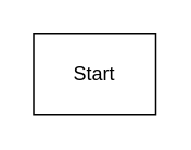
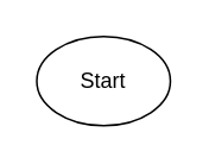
- <mxCell id="2" value="Start" style="whiteSpace=wrap;html=1;rounded=0;" vertex="1" parent="1"><mxGeometry x="20" y="20" width="75" height="50" as="geometry" /></mxCell>
+ <mxCell id="2" value="Start" style="ellipse;whiteSpace=wrap;html=1;" vertex="1" parent="1"><mxGeometry x="20" y="20" width="75" height="50" as="geometry" /></mxCell>
